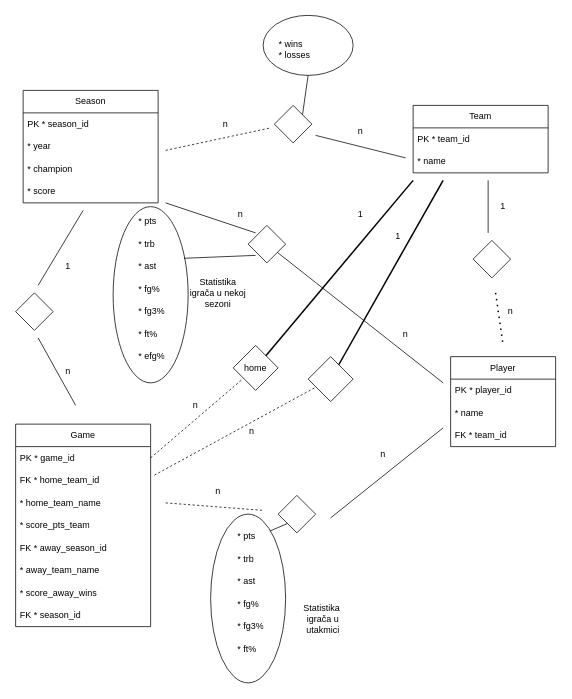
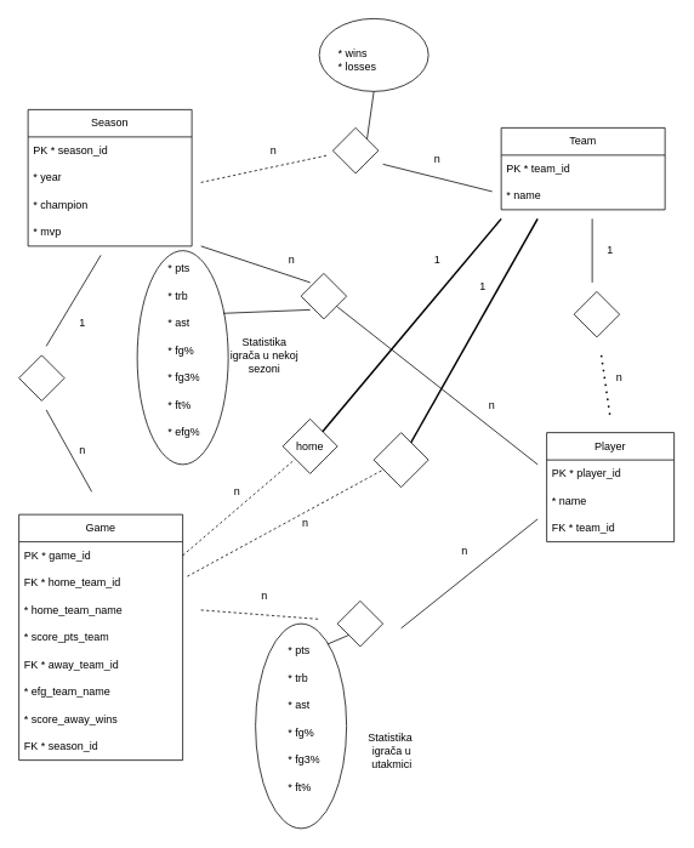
- <mxCell id="6" value="* score" style="text;strokeColor=none;fillColor=none;align=left;verticalAlign=middle;spacingLeft=4;spacingRight=4;overflow=hidden;points=[[0,0.5],[1,0.5]];portConstraint=eastwest;rotatable=0;whiteSpace=wrap;html=1;" parent="2" vertex="1"><mxGeometry y="120" width="180" height="30" as="geometry" /></mxCell>
+ <mxCell id="6" value="* mvp" style="text;strokeColor=none;fillColor=none;align=left;verticalAlign=middle;spacingLeft=4;spacingRight=4;overflow=hidden;points=[[0,0.5],[1,0.5]];portConstraint=eastwest;rotatable=0;whiteSpace=wrap;html=1;" parent="2" vertex="1"><mxGeometry y="120" width="180" height="30" as="geometry" /></mxCell>
- <mxCell id="19" value="FK * away_season_id" style="text;strokeColor=none;fillColor=none;align=left;verticalAlign=middle;spacingLeft=4;spacingRight=4;overflow=hidden;points=[[0,0.5],[1,0.5]];portConstraint=eastwest;rotatable=0;whiteSpace=wrap;html=1;" parent="14" vertex="1"><mxGeometry y="150" width="180" height="30" as="geometry" /></mxCell>
+ <mxCell id="19" value="FK * away_team_id" style="text;strokeColor=none;fillColor=none;align=left;verticalAlign=middle;spacingLeft=4;spacingRight=4;overflow=hidden;points=[[0,0.5],[1,0.5]];portConstraint=eastwest;rotatable=0;whiteSpace=wrap;html=1;" parent="14" vertex="1"><mxGeometry y="150" width="180" height="30" as="geometry" /></mxCell>
- <mxCell id="20" value="* away_team_name" style="text;strokeColor=none;fillColor=none;align=left;verticalAlign=middle;spacingLeft=4;spacingRight=4;overflow=hidden;points=[[0,0.5],[1,0.5]];portConstraint=eastwest;rotatable=0;whiteSpace=wrap;html=1;" parent="14" vertex="1"><mxGeometry y="180" width="180" height="30" as="geometry" /></mxCell>
+ <mxCell id="20" value="* efg_team_name" style="text;strokeColor=none;fillColor=none;align=left;verticalAlign=middle;spacingLeft=4;spacingRight=4;overflow=hidden;points=[[0,0.5],[1,0.5]];portConstraint=eastwest;rotatable=0;whiteSpace=wrap;html=1;" parent="14" vertex="1"><mxGeometry y="180" width="180" height="30" as="geometry" /></mxCell>
